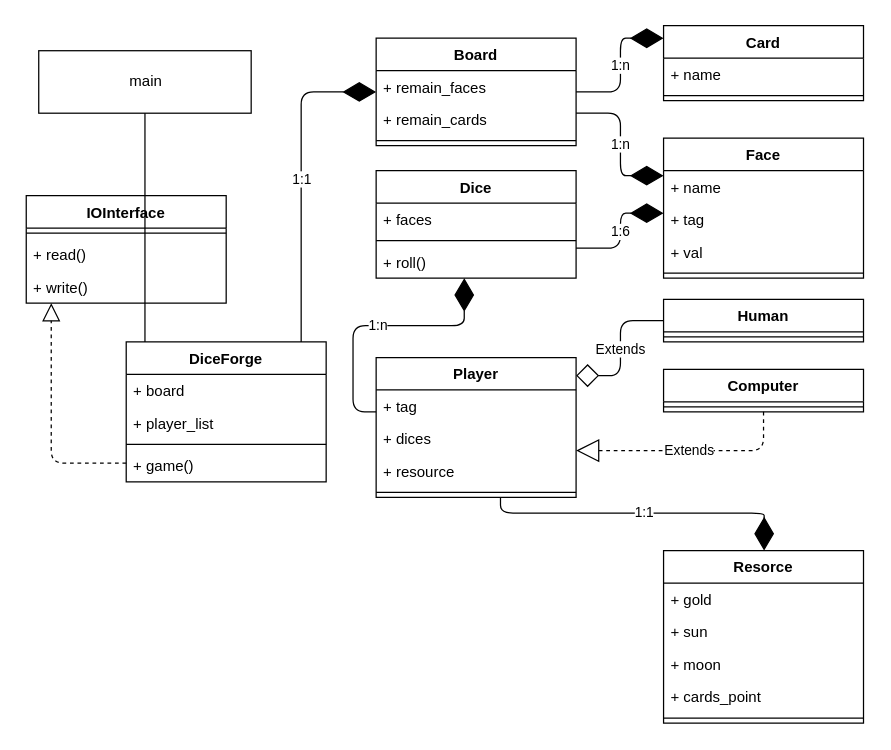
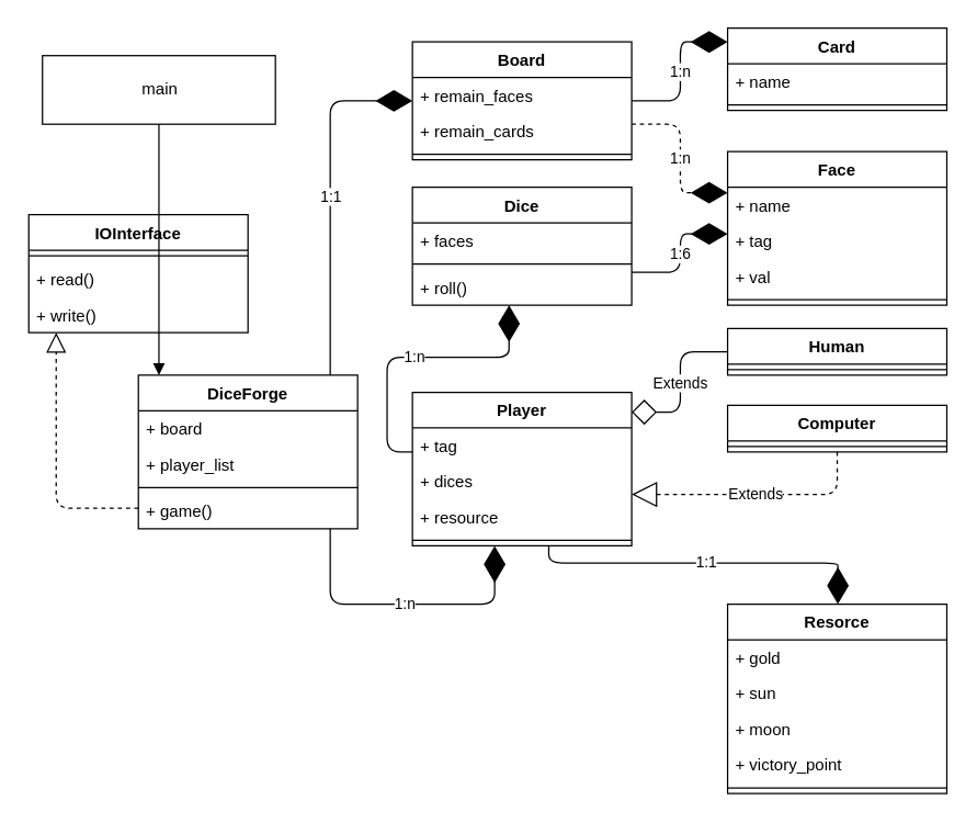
- <mxCell id="43" value="1:n" style="endArrow=diamondThin;endFill=1;endSize=24;html=1;edgeStyle=orthogonalEdgeStyle;" parent="1" source="16" target="20" edge="1"><mxGeometry width="160" relative="1" as="geometry"><mxPoint x="340.5" y="160" as="sourcePoint" /><mxPoint x="500.5" y="160" as="targetPoint" /><Array as="points"><mxPoint x="496" y="90" /><mxPoint x="496" y="140" /></Array></mxGeometry></mxCell>
+ <mxCell id="43" value="1:n" style="endArrow=diamondThin;endFill=1;endSize=24;html=1;edgeStyle=orthogonalEdgeStyle;dashed=1;" parent="1" source="16" target="20" edge="1"><mxGeometry width="160" relative="1" as="geometry"><mxPoint x="340.5" y="160" as="sourcePoint" /><mxPoint x="500.5" y="160" as="targetPoint" /><Array as="points"><mxPoint x="496" y="90" /><mxPoint x="496" y="140" /></Array></mxGeometry></mxCell>
- <mxCell id="52" value="" style="endArrow=none;html=1;align=center;edgeStyle=orthogonalEdgeStyle;" parent="1" source="51" target="2" edge="1"><mxGeometry width="50" height="50" relative="1" as="geometry"><mxPoint x="-19.5" y="210" as="sourcePoint" /><mxPoint x="70.5" y="600" as="targetPoint" /><Array as="points"><mxPoint x="200.5" y="65" /></Array></mxGeometry></mxCell>
+ <mxCell id="52" value="" style="endArrow=block;html=1;align=center;edgeStyle=orthogonalEdgeStyle;" parent="1" source="51" target="2" edge="1"><mxGeometry width="50" height="50" relative="1" as="geometry"><mxPoint x="-19.5" y="210" as="sourcePoint" /><mxPoint x="70.5" y="600" as="targetPoint" /><Array as="points"><mxPoint x="200.5" y="65" /></Array></mxGeometry></mxCell>
+ <mxCell id="49" value="1:n" style="endArrow=diamondThin;endFill=1;endSize=24;html=1;edgeStyle=orthogonalEdgeStyle;" parent="1" source="2" target="31" edge="1"><mxGeometry width="160" relative="1" as="geometry"><mxPoint x="182.5" y="291" as="sourcePoint" /><mxPoint x="310.5" y="83" as="targetPoint" /><Array as="points"><mxPoint x="240.5" y="440" /><mxPoint x="360.5" y="440" /></Array></mxGeometry></mxCell>
- <mxCell id="40" value="+ cards_point" style="text;strokeColor=none;fillColor=none;align=left;verticalAlign=top;spacingLeft=4;spacingRight=4;overflow=hidden;rotatable=0;points=[[0,0.5],[1,0.5]];portConstraint=eastwest;" parent="36" vertex="1"><mxGeometry y="104" width="160" height="26" as="geometry" /></mxCell>
+ <mxCell id="40" value="+ victory_point" style="text;strokeColor=none;fillColor=none;align=left;verticalAlign=top;spacingLeft=4;spacingRight=4;overflow=hidden;rotatable=0;points=[[0,0.5],[1,0.5]];portConstraint=eastwest;" parent="36" vertex="1"><mxGeometry y="104" width="160" height="26" as="geometry" /></mxCell>
